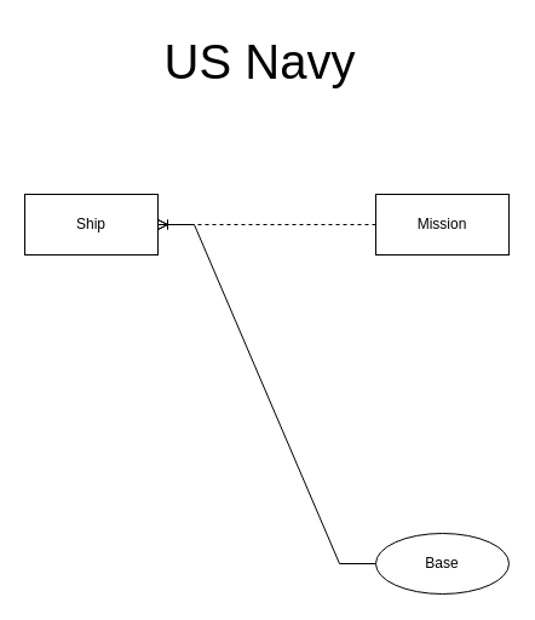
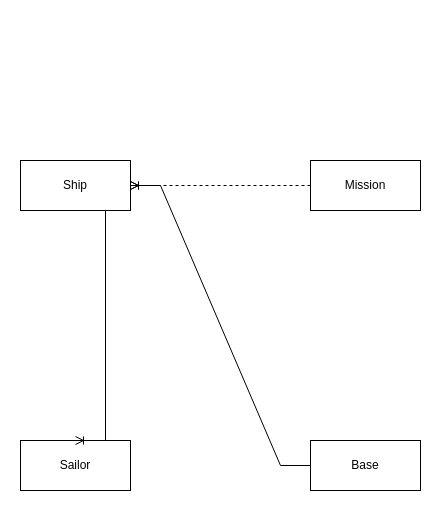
- <mxCell id="3" value="&lt;font style=&quot;font-size: 40px;&quot;&gt;US Navy&lt;br&gt;&lt;/font&gt;" style="text;html=1;align=center;verticalAlign=middle;resizable=0;points=[];autosize=1;strokeColor=none;fillColor=none;" vertex="1" parent="1"><mxGeometry x="124" y="20" width="180" height="60" as="geometry" /></mxCell>
+ <mxCell id="8" value="" style="edgeStyle=entityRelationEdgeStyle;fontSize=12;html=1;endArrow=ERoneToMany;rounded=0;exitX=0.5;exitY=1;exitDx=0;exitDy=0;entryX=0.5;entryY=0;entryDx=0;entryDy=0;" edge="1" parent="1" source="2" target="4"><mxGeometry width="100" height="100" relative="1" as="geometry"><mxPoint x="160" y="380" as="sourcePoint" /><mxPoint x="260" y="280" as="targetPoint" /></mxGeometry></mxCell>
+ <mxCell id="4" value="Sailor" style="html=1;whiteSpace=wrap;" vertex="1" parent="1"><mxGeometry x="20" y="440" width="110" height="50" as="geometry" /></mxCell>
- <mxCell id="6" value="Base" style="ellipse;html=1;whiteSpace=wrap;" vertex="1" parent="1"><mxGeometry x="310" y="440" width="110" height="50" as="geometry" /></mxCell>
+ <mxCell id="6" value="Base" style="html=1;whiteSpace=wrap;" vertex="1" parent="1"><mxGeometry x="310" y="440" width="110" height="50" as="geometry" /></mxCell>
